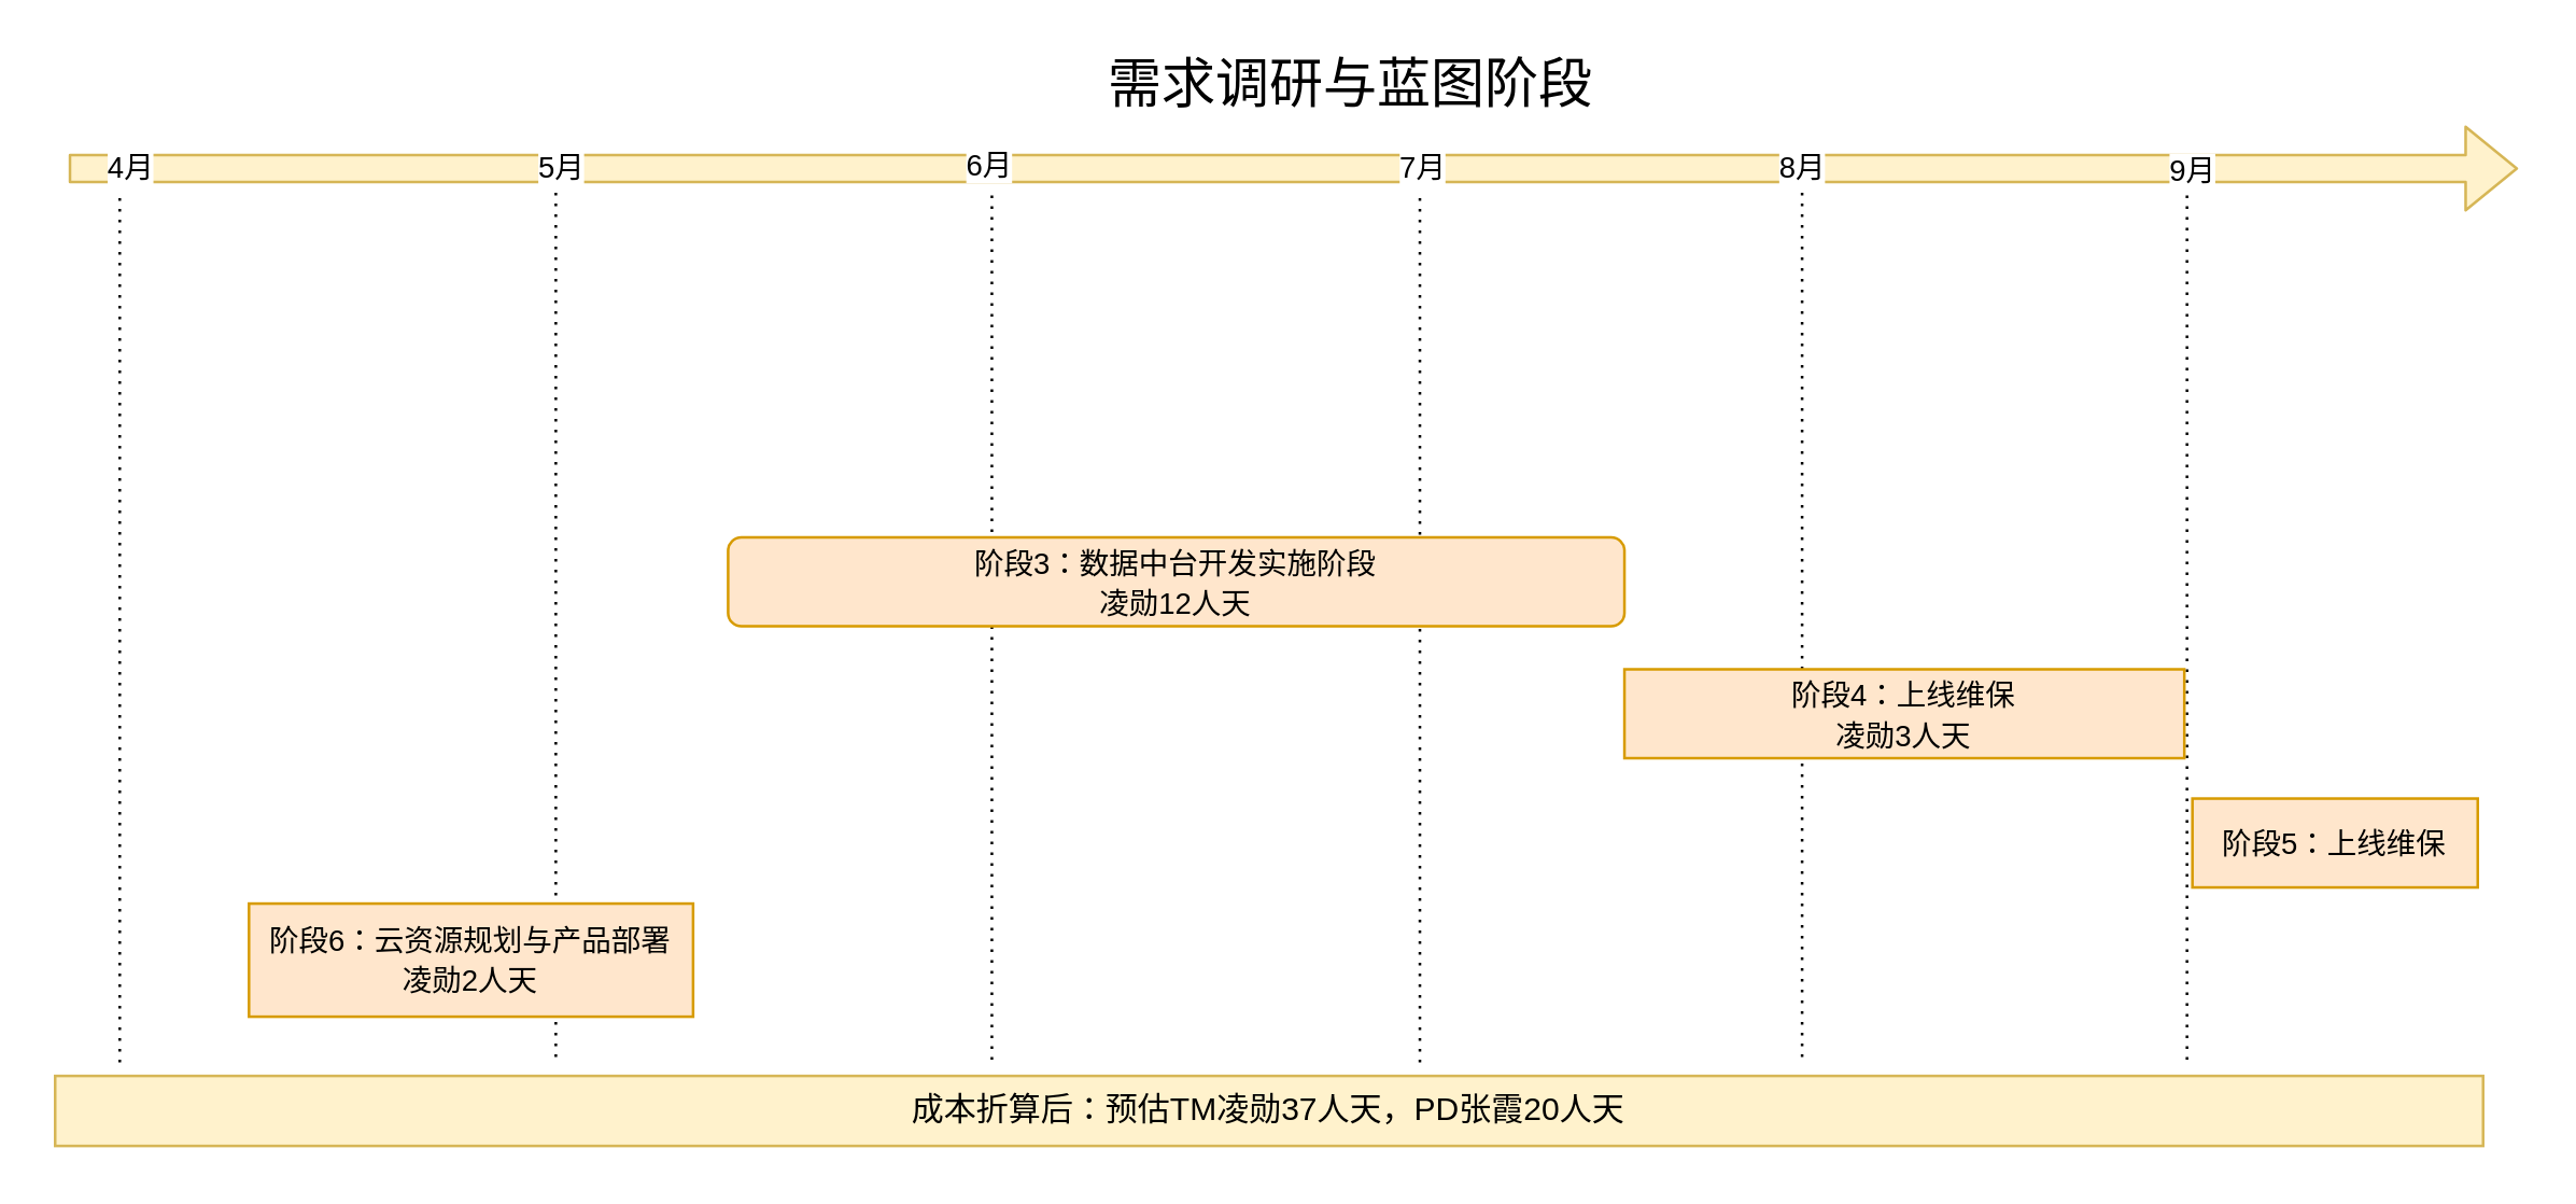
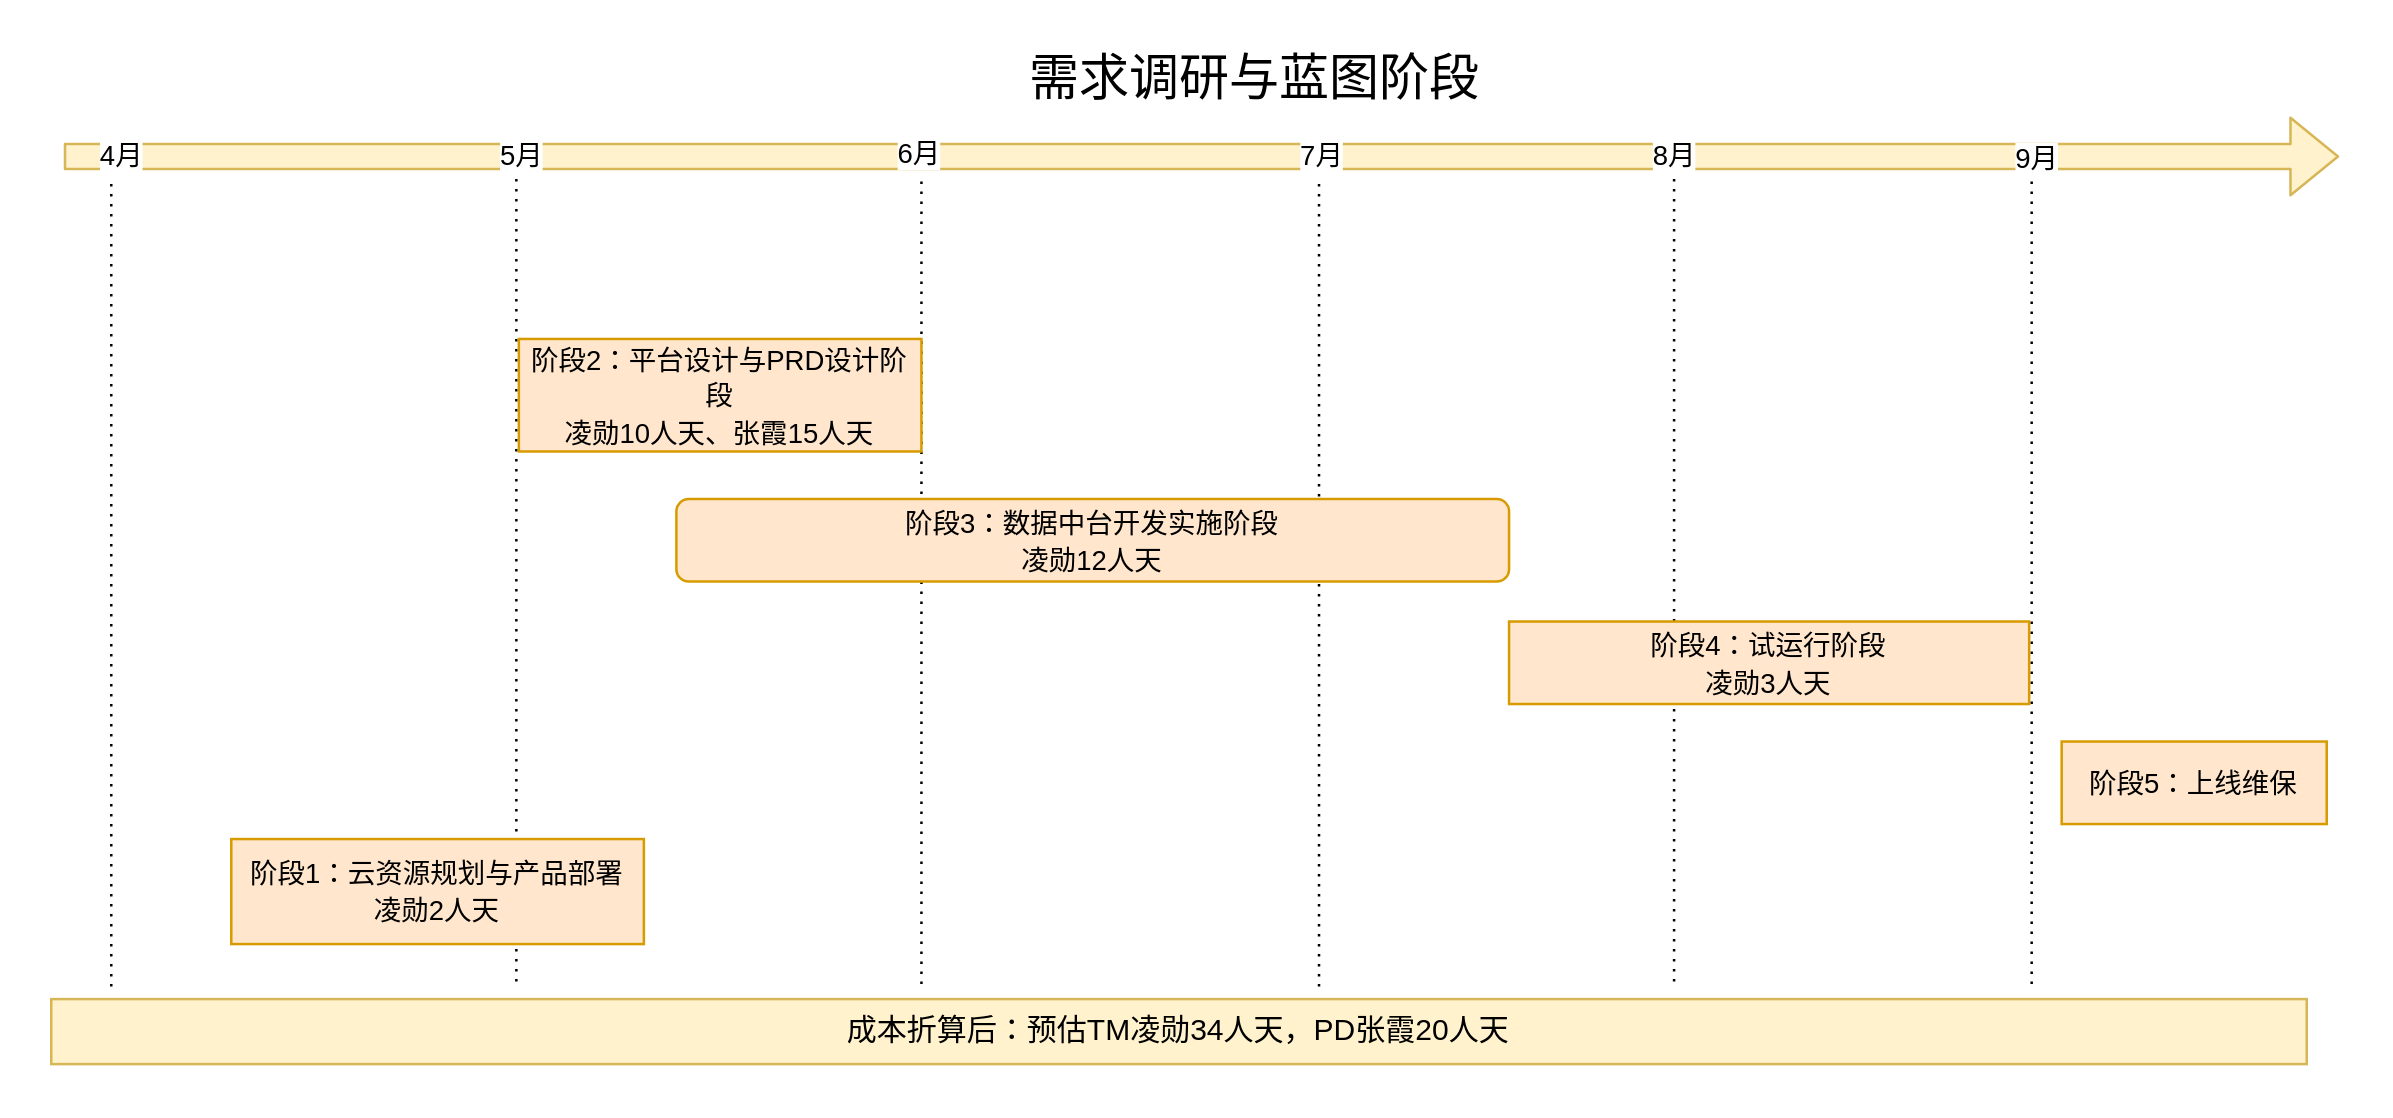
+ <mxCell id="15" value="&lt;font style=&quot;font-size: 11px&quot;&gt;阶段2：平台设计与PRD设计阶段&lt;br&gt;凌勋10人天、张霞15人天&lt;br&gt;&lt;/font&gt;" style="rounded=0;whiteSpace=wrap;html=1;strokeColor=#d79b00;fillColor=#ffe6cc;" parent="1" vertex="1"><mxGeometry x="207" y="135" width="161" height="45" as="geometry" /></mxCell>
- <mxCell id="17" value="&lt;font style=&quot;font-size: 11px&quot;&gt;阶段4：上线维保&lt;br&gt;凌勋3人天&lt;br&gt;&lt;/font&gt;" style="rounded=0;whiteSpace=wrap;html=1;strokeColor=#d79b00;fillColor=#ffe6cc;" parent="1" vertex="1"><mxGeometry x="603" y="248" width="208" height="33" as="geometry" /></mxCell>
+ <mxCell id="17" value="&lt;font style=&quot;font-size: 11px&quot;&gt;阶段4：试运行阶段&lt;br&gt;凌勋3人天&lt;br&gt;&lt;/font&gt;" style="rounded=0;whiteSpace=wrap;html=1;strokeColor=#d79b00;fillColor=#ffe6cc;" parent="1" vertex="1"><mxGeometry x="603" y="248" width="208" height="33" as="geometry" /></mxCell>
- <mxCell id="18" value="&lt;font style=&quot;font-size: 11px&quot;&gt;阶段5：上线维保&lt;/font&gt;" style="rounded=0;whiteSpace=wrap;html=1;strokeColor=#d79b00;fillColor=#ffe6cc;" parent="1" vertex="1"><mxGeometry x="814" y="296" width="106" height="33" as="geometry" /></mxCell>
+ <mxCell id="18" value="&lt;font style=&quot;font-size: 11px&quot;&gt;阶段5：上线维保&lt;/font&gt;" style="rounded=0;whiteSpace=wrap;html=1;strokeColor=#d79b00;fillColor=#ffe6cc;" parent="1" vertex="1"><mxGeometry x="824" y="296" width="106" height="33" as="geometry" /></mxCell>
- <mxCell id="19" value="&lt;font style=&quot;font-size: 11px&quot;&gt;阶段6：云资源规划与产品部署&lt;br&gt;凌勋2人天&lt;br&gt;&lt;/font&gt;" style="rounded=0;whiteSpace=wrap;html=1;strokeColor=#d79b00;fillColor=#ffe6cc;" parent="1" vertex="1"><mxGeometry x="92" y="335" width="165" height="42" as="geometry" /></mxCell>
+ <mxCell id="19" value="&lt;font style=&quot;font-size: 11px&quot;&gt;阶段1：云资源规划与产品部署&lt;br&gt;凌勋2人天&lt;br&gt;&lt;/font&gt;" style="rounded=0;whiteSpace=wrap;html=1;strokeColor=#d79b00;fillColor=#ffe6cc;" parent="1" vertex="1"><mxGeometry x="92" y="335" width="165" height="42" as="geometry" /></mxCell>
- <mxCell id="20" value="成本折算后：预估TM凌勋37人天，PD张霞20人天" style="rounded=0;whiteSpace=wrap;html=1;fillColor=#fff2cc;strokeColor=#d6b656;" parent="1" vertex="1"><mxGeometry x="20" y="399" width="902" height="26" as="geometry" /></mxCell>
+ <mxCell id="20" value="成本折算后：预估TM凌勋34人天，PD张霞20人天" style="rounded=0;whiteSpace=wrap;html=1;fillColor=#fff2cc;strokeColor=#d6b656;" parent="1" vertex="1"><mxGeometry x="20" y="399" width="902" height="26" as="geometry" /></mxCell>
